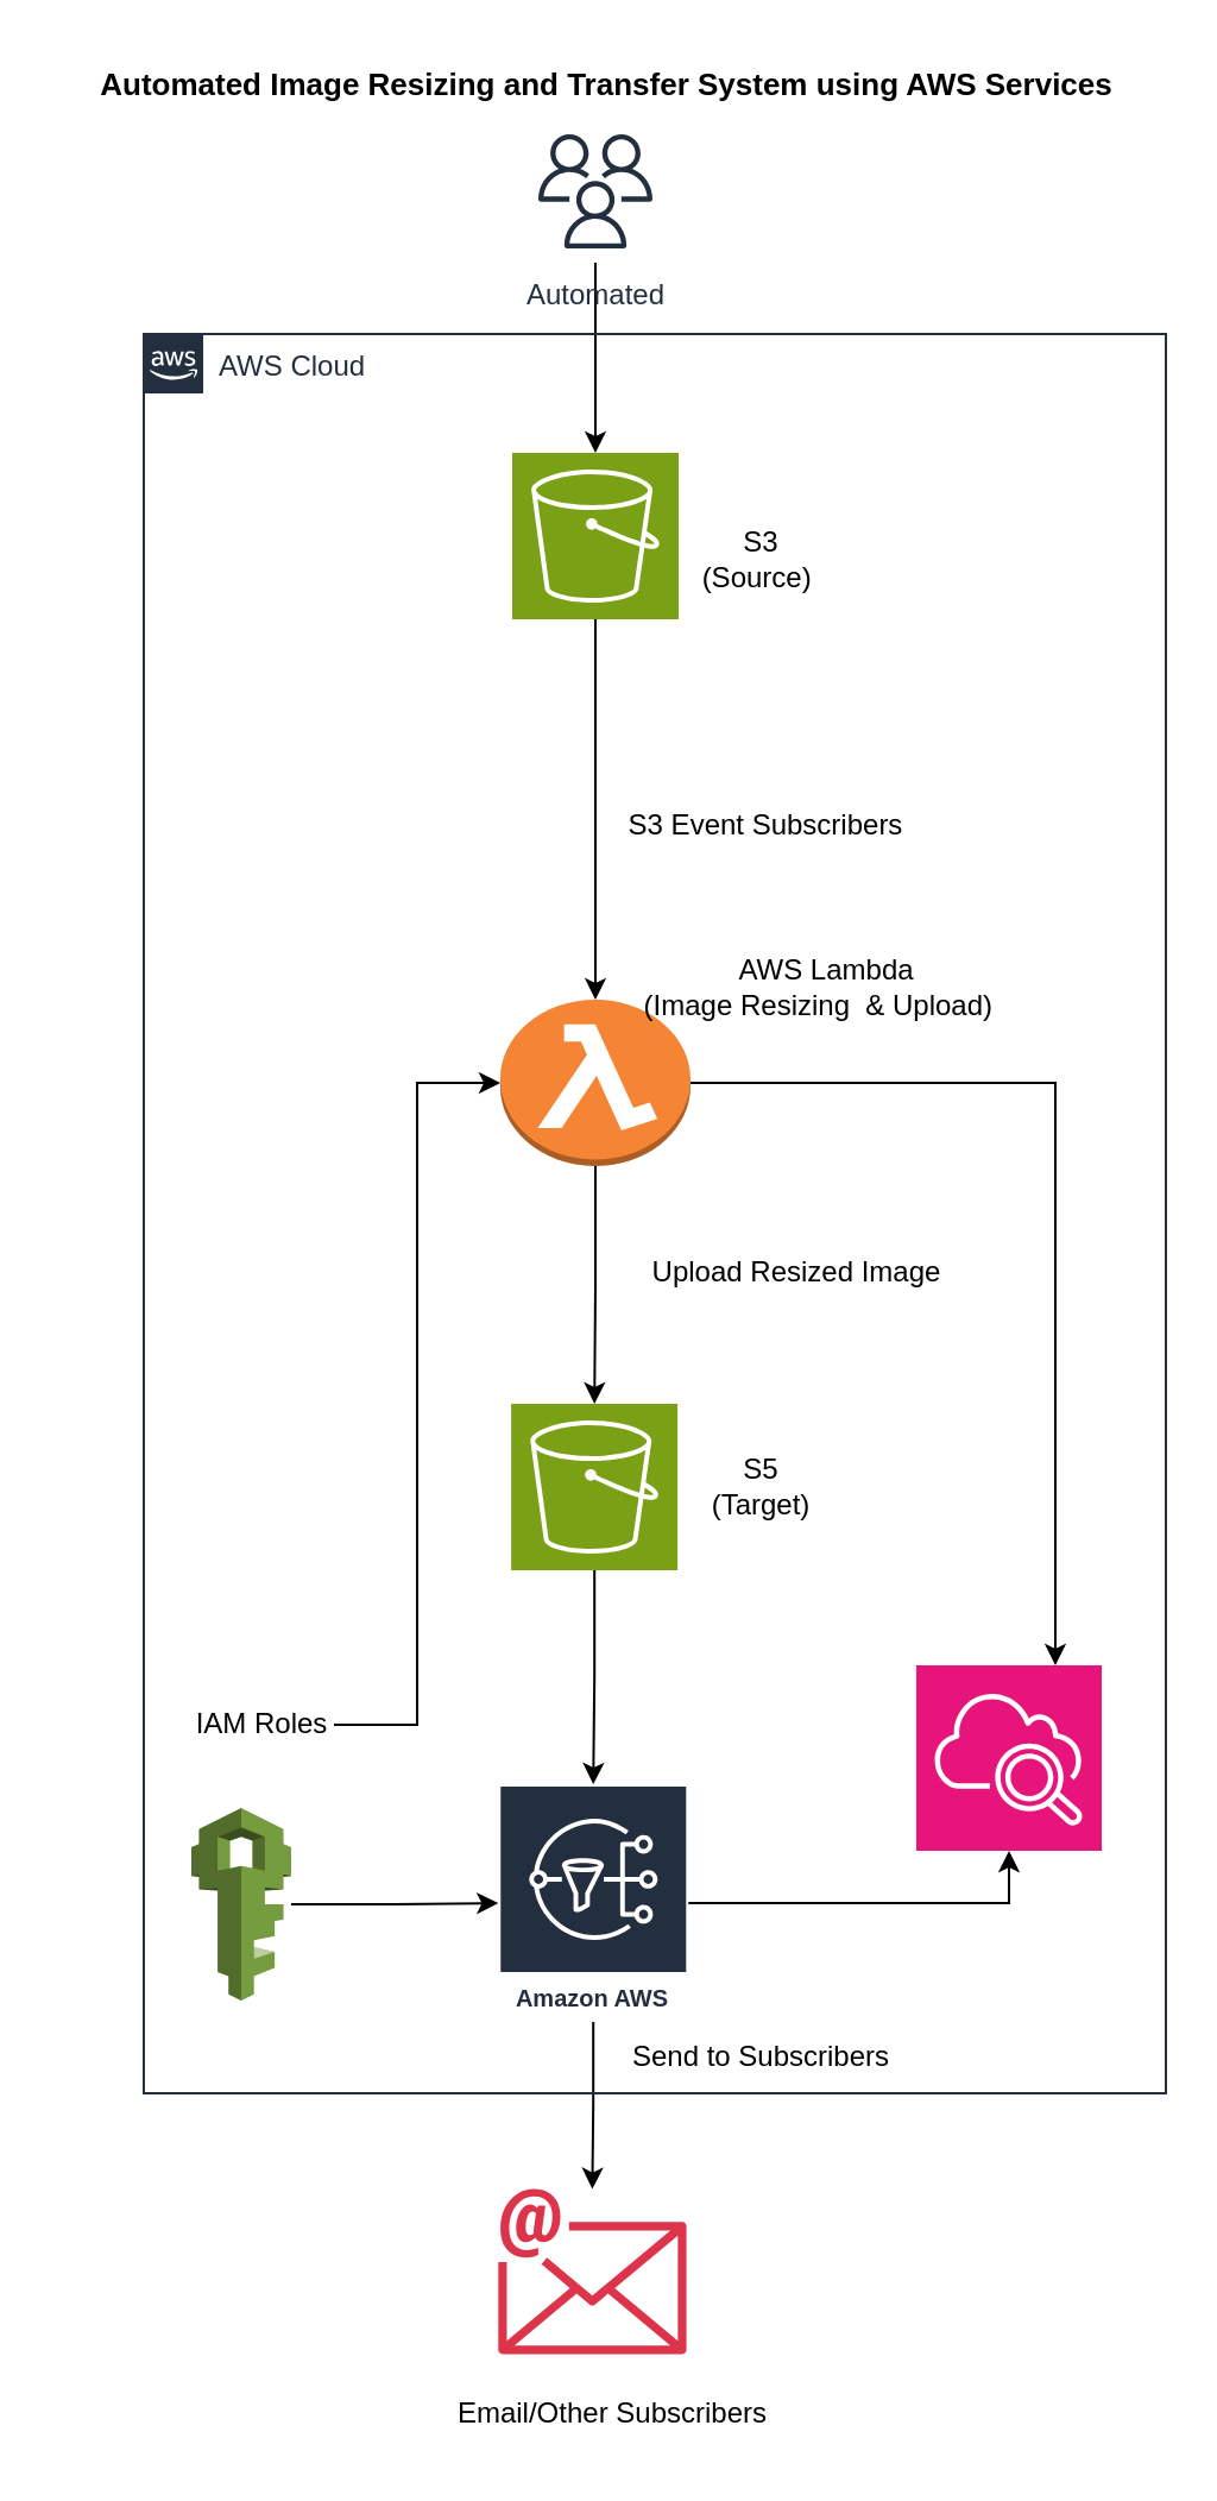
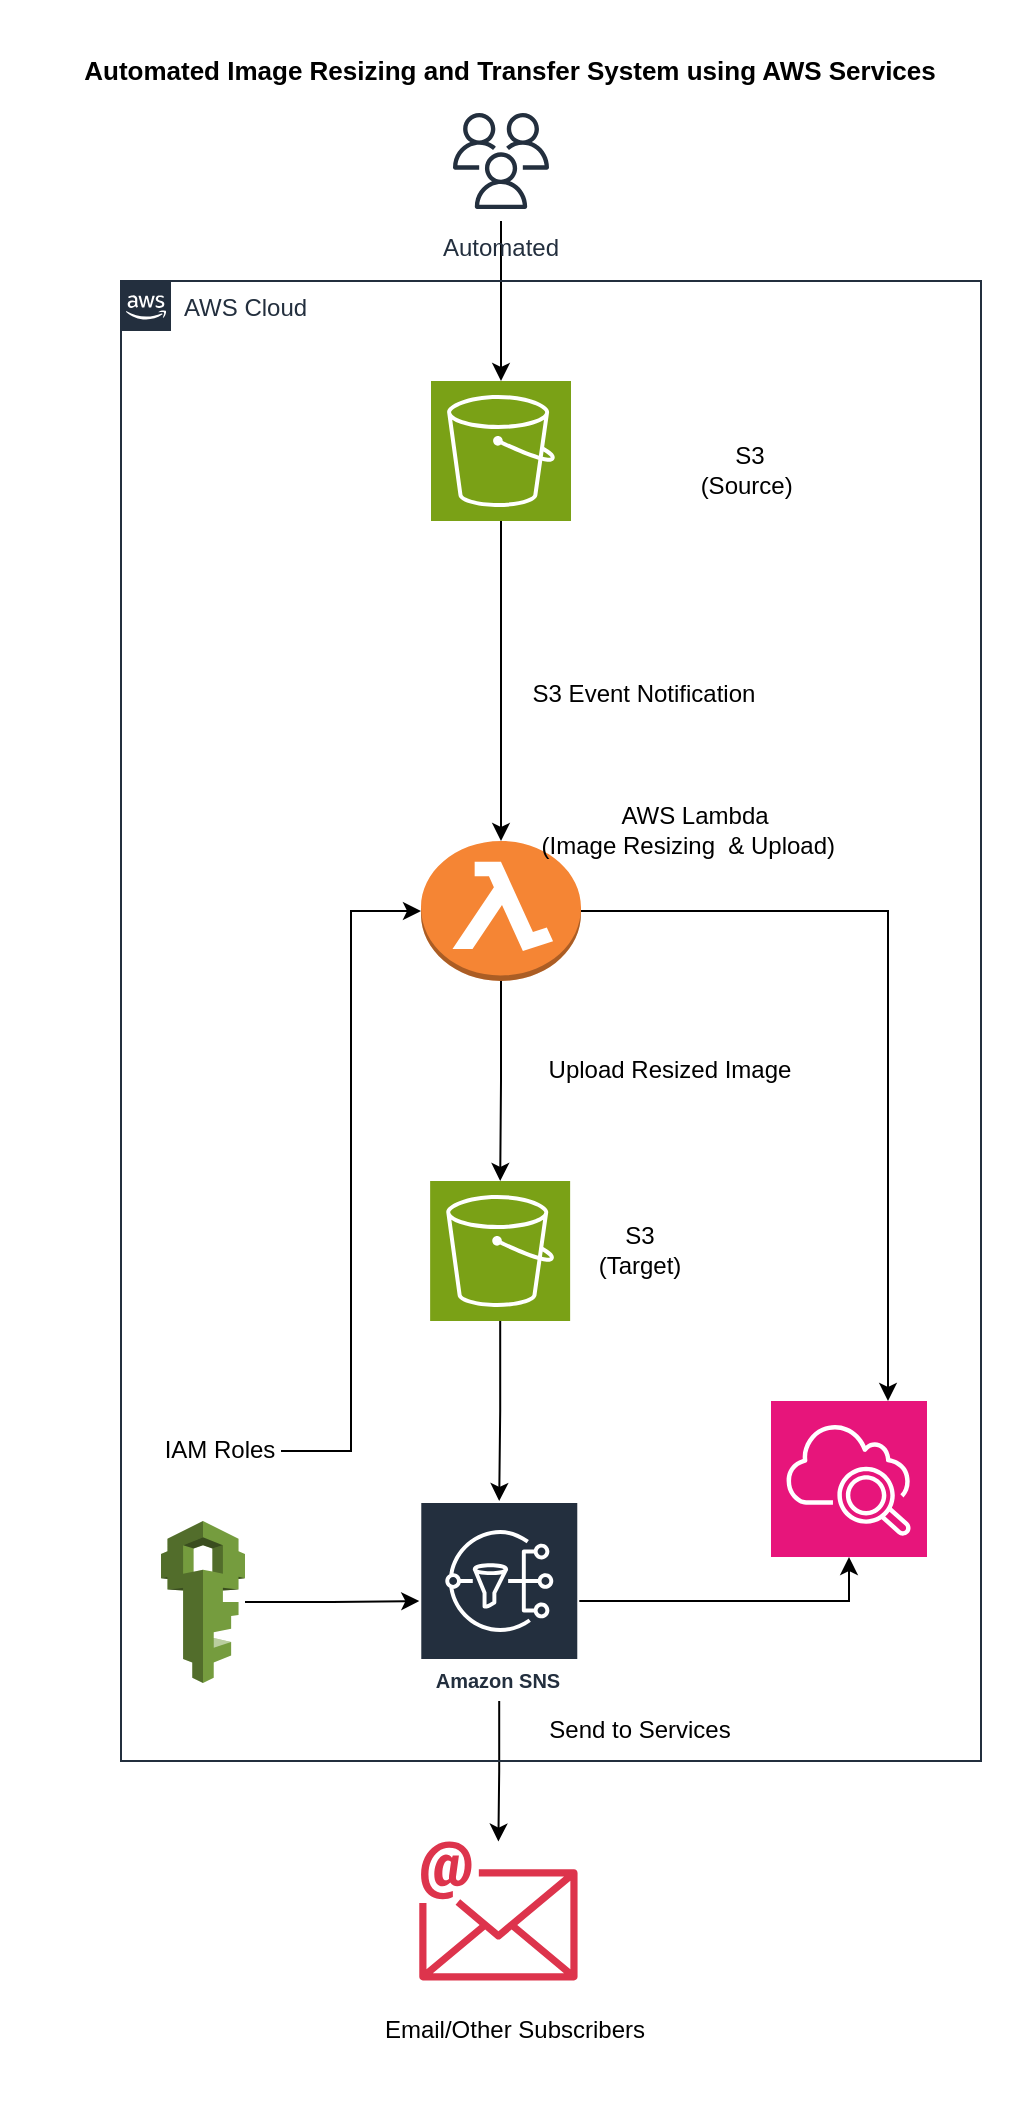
- <mxCell id="13" value="S3 (Source)&amp;nbsp;" style="text;html=1;align=center;verticalAlign=middle;whiteSpace=wrap;rounded=0;" parent="1" vertex="1"><mxGeometry x="290" y="220" width="60" height="30" as="geometry" /></mxCell>
+ <mxCell id="13" value="S3 (Source)&amp;nbsp;" style="text;html=1;align=center;verticalAlign=middle;whiteSpace=wrap;rounded=0;" parent="1" vertex="1"><mxGeometry x="345" y="220" width="60" height="30" as="geometry" /></mxCell>
- <mxCell id="19" value="S3 Event Subscribers" style="text;html=1;align=center;verticalAlign=middle;whiteSpace=wrap;rounded=0;" parent="18" vertex="1"><mxGeometry x="187" y="192" width="150" height="30" as="geometry" /></mxCell>
+ <mxCell id="19" value="S3 Event Notification" style="text;html=1;align=center;verticalAlign=middle;whiteSpace=wrap;rounded=0;" parent="18" vertex="1"><mxGeometry x="187" y="192" width="150" height="30" as="geometry" /></mxCell>
- <mxCell id="17" value="S5 (Target)" style="text;html=1;align=center;verticalAlign=middle;whiteSpace=wrap;rounded=0;" parent="1" vertex="1"><mxGeometry x="290" y="610" width="60" height="30" as="geometry" /></mxCell>
+ <mxCell id="17" value="S3 (Target)" style="text;html=1;align=center;verticalAlign=middle;whiteSpace=wrap;rounded=0;" parent="1" vertex="1"><mxGeometry x="290" y="610" width="60" height="30" as="geometry" /></mxCell>
- <mxCell id="11" value="Amazon AWS" style="sketch=0;outlineConnect=0;fontColor=#232F3E;gradientColor=none;strokeColor=#ffffff;fillColor=#232F3E;dashed=0;verticalLabelPosition=middle;verticalAlign=bottom;align=center;html=1;whiteSpace=wrap;fontSize=10;fontStyle=1;spacing=3;shape=mxgraph.aws4.productIcon;prIcon=mxgraph.aws4.sns;" parent="1" vertex="1"><mxGeometry x="209.14" y="750" width="80" height="100" as="geometry" /></mxCell>
+ <mxCell id="11" value="Amazon SNS" style="sketch=0;outlineConnect=0;fontColor=#232F3E;gradientColor=none;strokeColor=#ffffff;fillColor=#232F3E;dashed=0;verticalLabelPosition=middle;verticalAlign=bottom;align=center;html=1;whiteSpace=wrap;fontSize=10;fontStyle=1;spacing=3;shape=mxgraph.aws4.productIcon;prIcon=mxgraph.aws4.sns;" parent="1" vertex="1"><mxGeometry x="209.14" y="750" width="80" height="100" as="geometry" /></mxCell>
- <mxCell id="15" value="Send to Subscribers" style="text;html=1;align=center;verticalAlign=middle;whiteSpace=wrap;rounded=0;" parent="1" vertex="1"><mxGeometry x="255" y="850" width="130" height="30" as="geometry" /></mxCell>
+ <mxCell id="15" value="Send to Services" style="text;html=1;align=center;verticalAlign=middle;whiteSpace=wrap;rounded=0;" parent="1" vertex="1"><mxGeometry x="255" y="850" width="130" height="30" as="geometry" /></mxCell>
